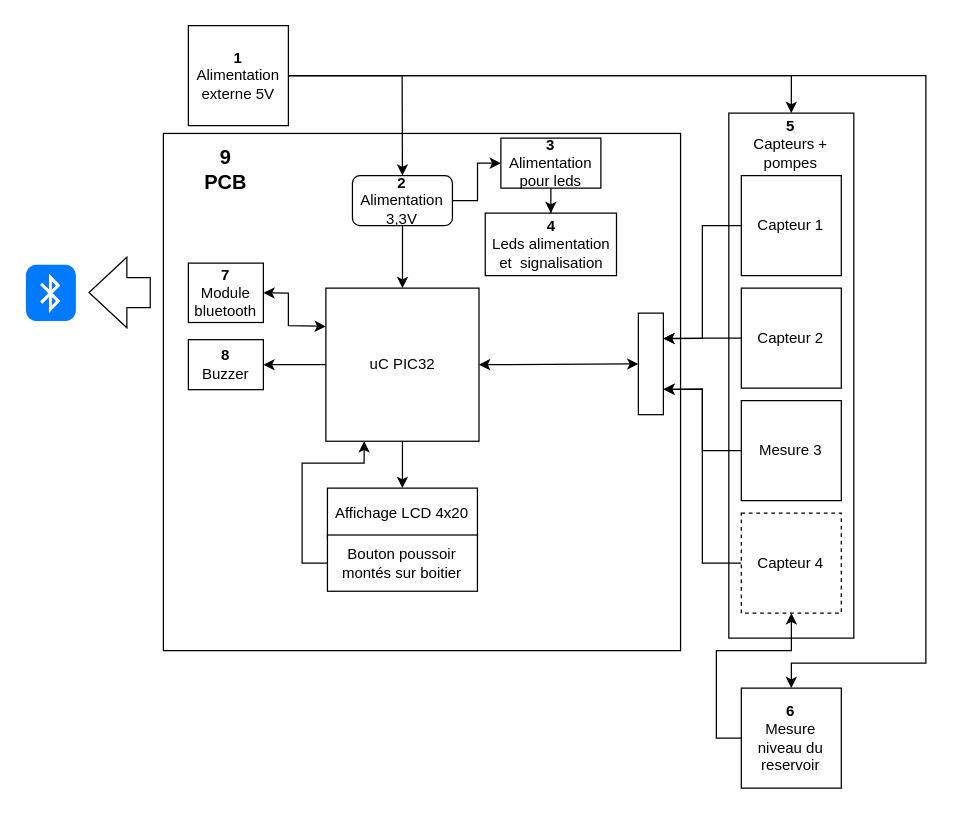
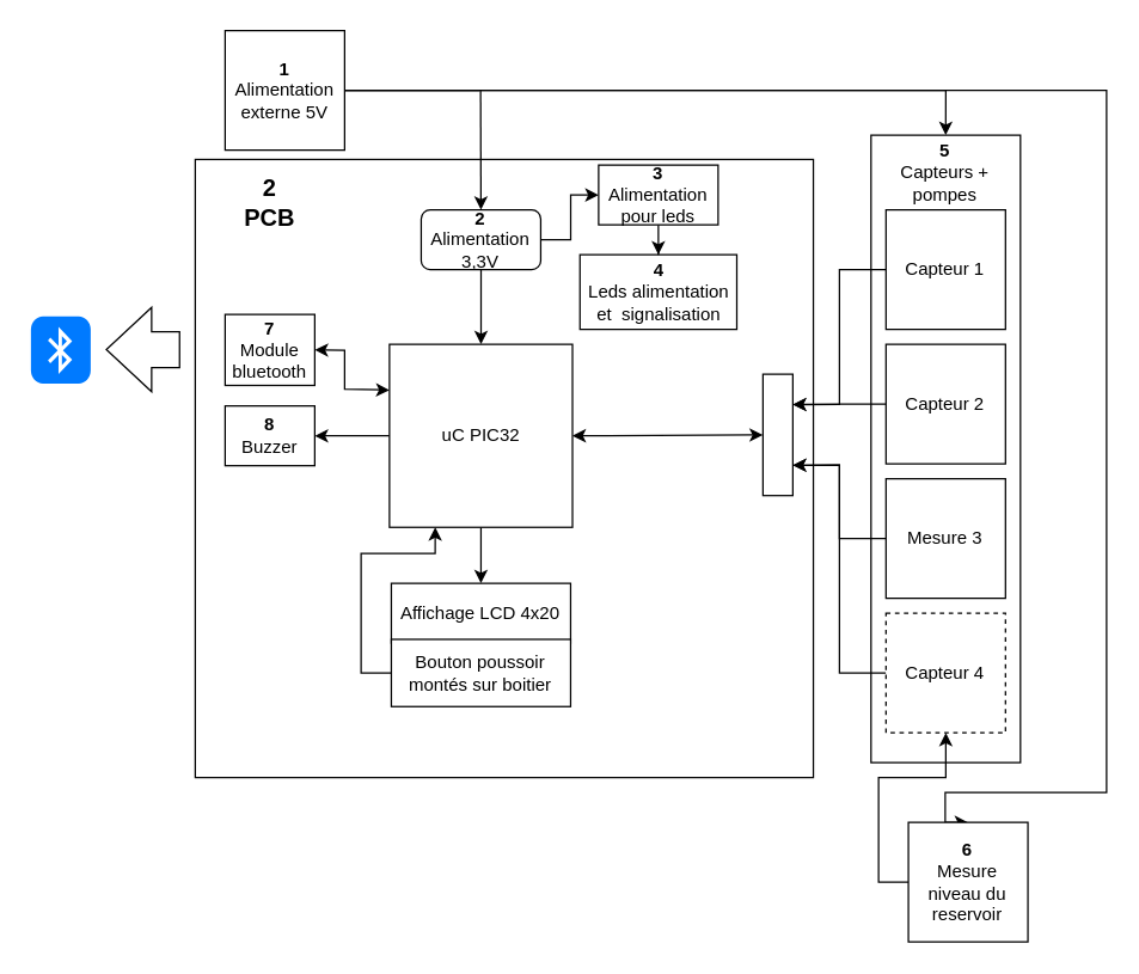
- <mxCell id="37" value="&lt;b&gt;&lt;font style=&quot;font-size: 16px;&quot;&gt;9&lt;br&gt;PCB&lt;br&gt;&lt;/font&gt;&lt;/b&gt;" style="text;html=1;strokeColor=none;fillColor=none;align=center;verticalAlign=middle;whiteSpace=wrap;rounded=0;" vertex="1" parent="1"><mxGeometry x="150" y="120" width="60" height="30" as="geometry" /></mxCell>
+ <mxCell id="37" value="&lt;b&gt;&lt;font style=&quot;font-size: 16px;&quot;&gt;2&lt;br&gt;PCB&lt;br&gt;&lt;/font&gt;&lt;/b&gt;" style="text;html=1;strokeColor=none;fillColor=none;align=center;verticalAlign=middle;whiteSpace=wrap;rounded=0;" vertex="1" parent="1"><mxGeometry x="150" y="120" width="60" height="30" as="geometry" /></mxCell>
- <mxCell id="16" value="&lt;b&gt;6&lt;/b&gt;&lt;br&gt;Mesure niveau du reservoir" style="whiteSpace=wrap;html=1;aspect=fixed;" parent="1" vertex="1"><mxGeometry x="592.35" y="550" width="80" height="80" as="geometry" /></mxCell>
+ <mxCell id="16" value="&lt;b&gt;6&lt;/b&gt;&lt;br&gt;Mesure niveau du reservoir" style="whiteSpace=wrap;html=1;aspect=fixed;" parent="1" vertex="1"><mxGeometry x="607.35" y="550" width="80" height="80" as="geometry" /></mxCell>
